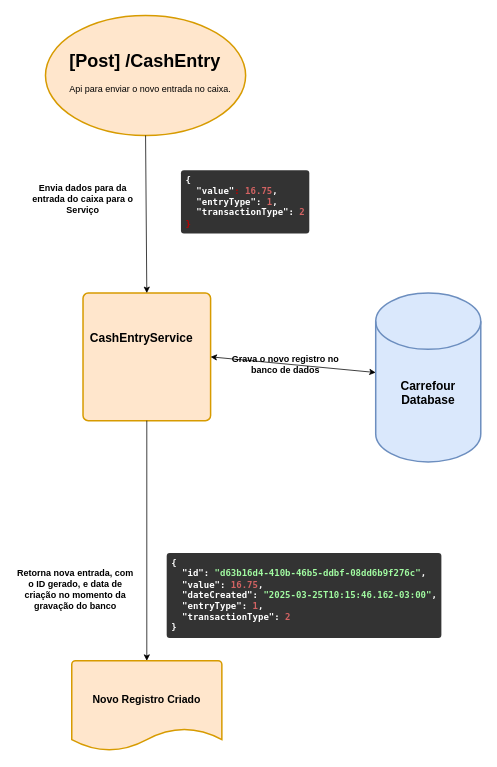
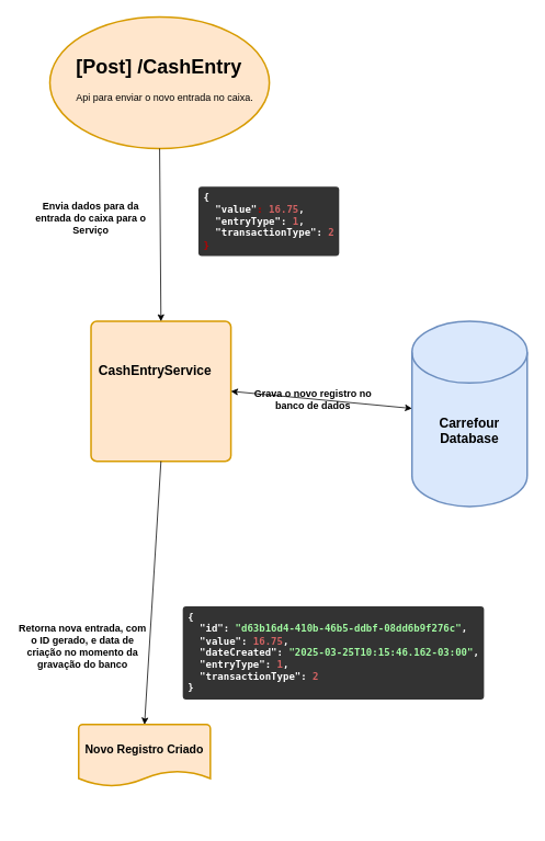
- <mxCell id="4" value="&lt;b&gt;&lt;font style=&quot;font-size: 14px;&quot;&gt;Novo Registro Criado&lt;/font&gt;&lt;/b&gt;&lt;div&gt;&lt;b&gt;&lt;font style=&quot;font-size: 14px;&quot;&gt;&lt;br&gt;&lt;/font&gt;&lt;/b&gt;&lt;/div&gt;" style="strokeWidth=2;html=1;shape=mxgraph.flowchart.document2;whiteSpace=wrap;size=0.25;fillColor=#ffe6cc;strokeColor=#d79b00;" vertex="1" parent="1"><mxGeometry x="95" y="880" width="200" height="120" as="geometry" /></mxCell>
+ <mxCell id="4" value="&lt;b&gt;&lt;font style=&quot;font-size: 14px;&quot;&gt;Novo Registro Criado&lt;/font&gt;&lt;/b&gt;&lt;div&gt;&lt;b&gt;&lt;font style=&quot;font-size: 14px;&quot;&gt;&lt;br&gt;&lt;/font&gt;&lt;/b&gt;&lt;/div&gt;" style="strokeWidth=2;html=1;shape=mxgraph.flowchart.document2;whiteSpace=wrap;size=0.25;fillColor=#ffe6cc;strokeColor=#d79b00;" vertex="1" parent="1"><mxGeometry x="95" y="880" width="160" height="75" as="geometry" /></mxCell>
